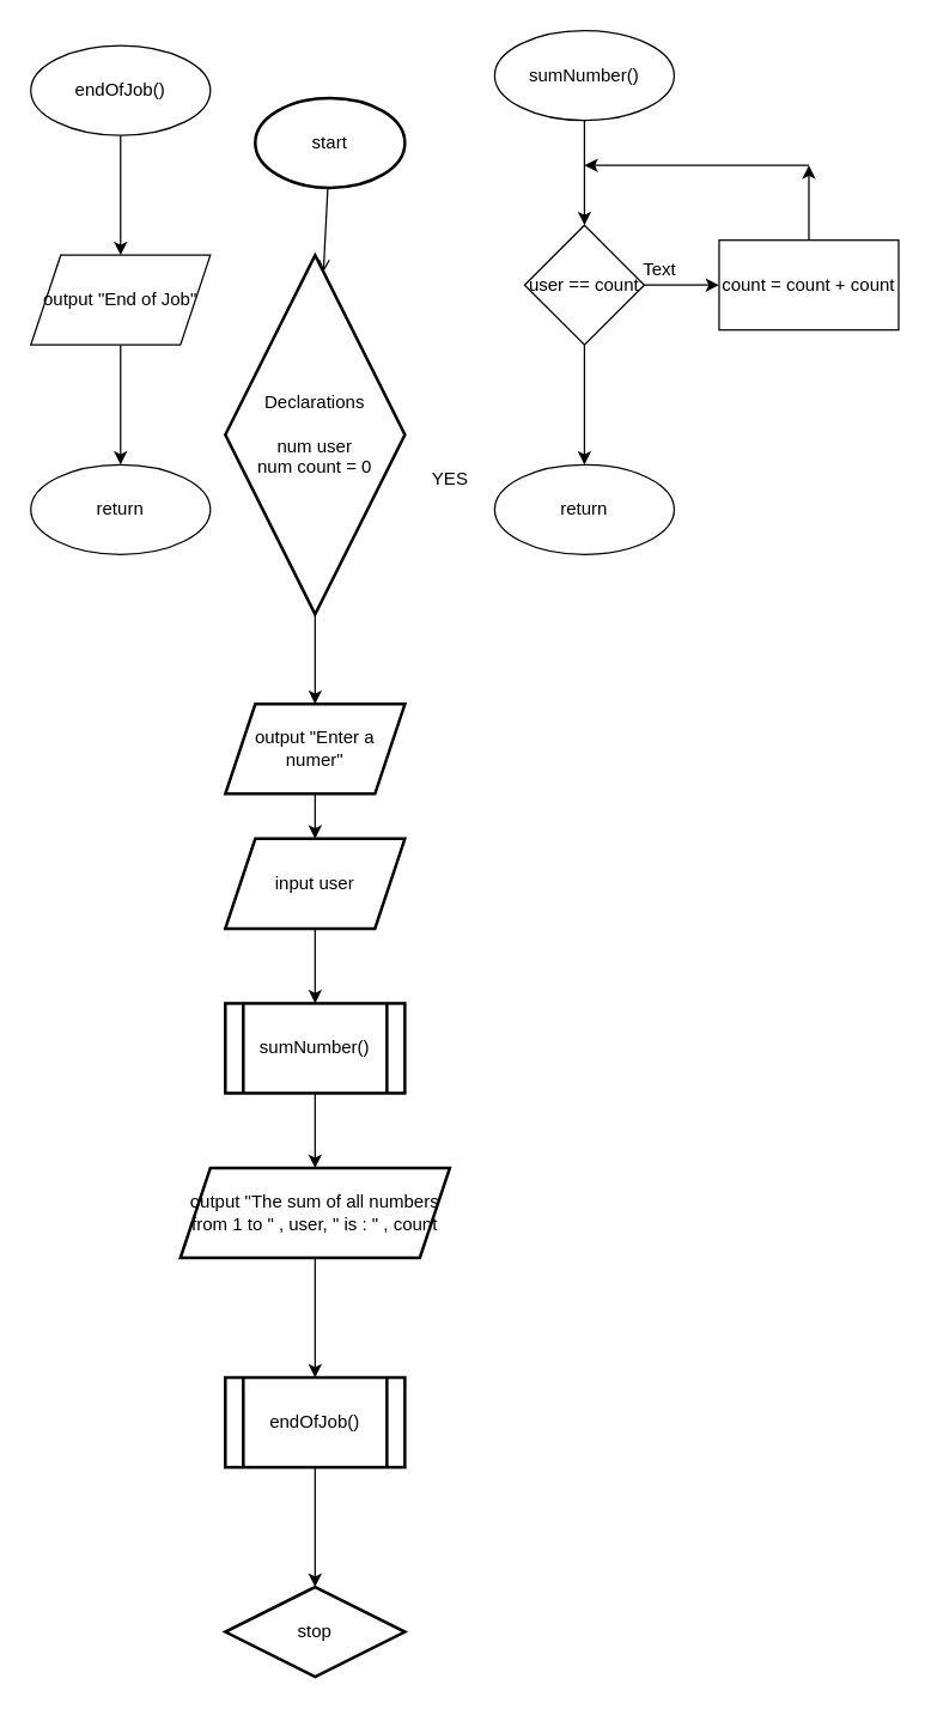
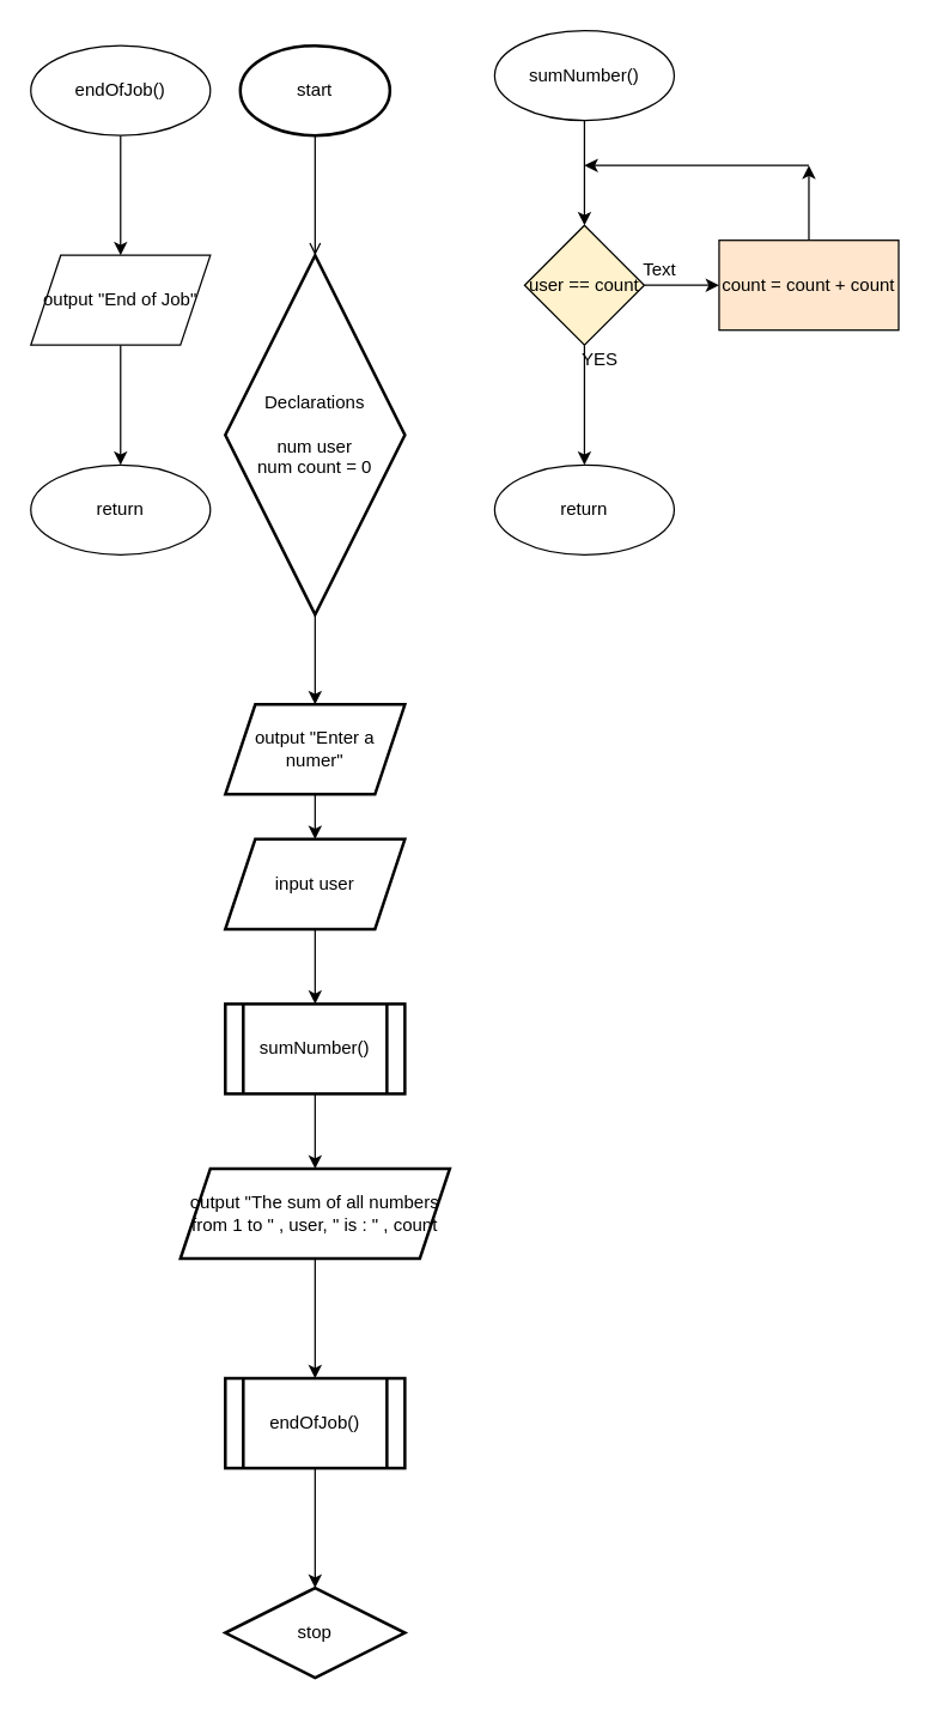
- <mxCell id="3" value="start" style="strokeWidth=2;html=1;shape=mxgraph.flowchart.start_1;whiteSpace=wrap;" vertex="1" parent="1"><mxGeometry x="170" y="65" width="100" height="60" as="geometry" /></mxCell>
+ <mxCell id="3" value="start" style="strokeWidth=2;html=1;shape=mxgraph.flowchart.start_1;whiteSpace=wrap;" vertex="1" parent="1"><mxGeometry x="160" y="30" width="100" height="60" as="geometry" /></mxCell>
- <mxCell id="29" value="user == count" style="rhombus;whiteSpace=wrap;html=1;" vertex="1" parent="1"><mxGeometry x="350" y="150" width="80" height="80" as="geometry" /></mxCell>
+ <mxCell id="29" value="user == count" style="rhombus;whiteSpace=wrap;html=1;fillColor=#fff2cc;" vertex="1" parent="1"><mxGeometry x="350" y="150" width="80" height="80" as="geometry" /></mxCell>
- <mxCell id="15" value="count = count + count" style="whiteSpace=wrap;html=1;" vertex="1" parent="1"><mxGeometry x="480" y="160" width="120" height="60" as="geometry" /></mxCell>
+ <mxCell id="15" value="count = count + count" style="whiteSpace=wrap;html=1;fillColor=#ffe6cc;" vertex="1" parent="1"><mxGeometry x="480" y="160" width="120" height="60" as="geometry" /></mxCell>
- <mxCell id="31" value="YES" style="text;html=1;align=center;verticalAlign=middle;resizable=0;points=[];autosize=1;strokeColor=none;fillColor=none;" vertex="1" parent="1"><mxGeometry x="280" y="310" width="40" height="20" as="geometry" /></mxCell>
+ <mxCell id="31" value="YES" style="text;html=1;align=center;verticalAlign=middle;resizable=0;points=[];autosize=1;strokeColor=none;fillColor=none;" vertex="1" parent="1"><mxGeometry x="380" y="230" width="40" height="20" as="geometry" /></mxCell>
